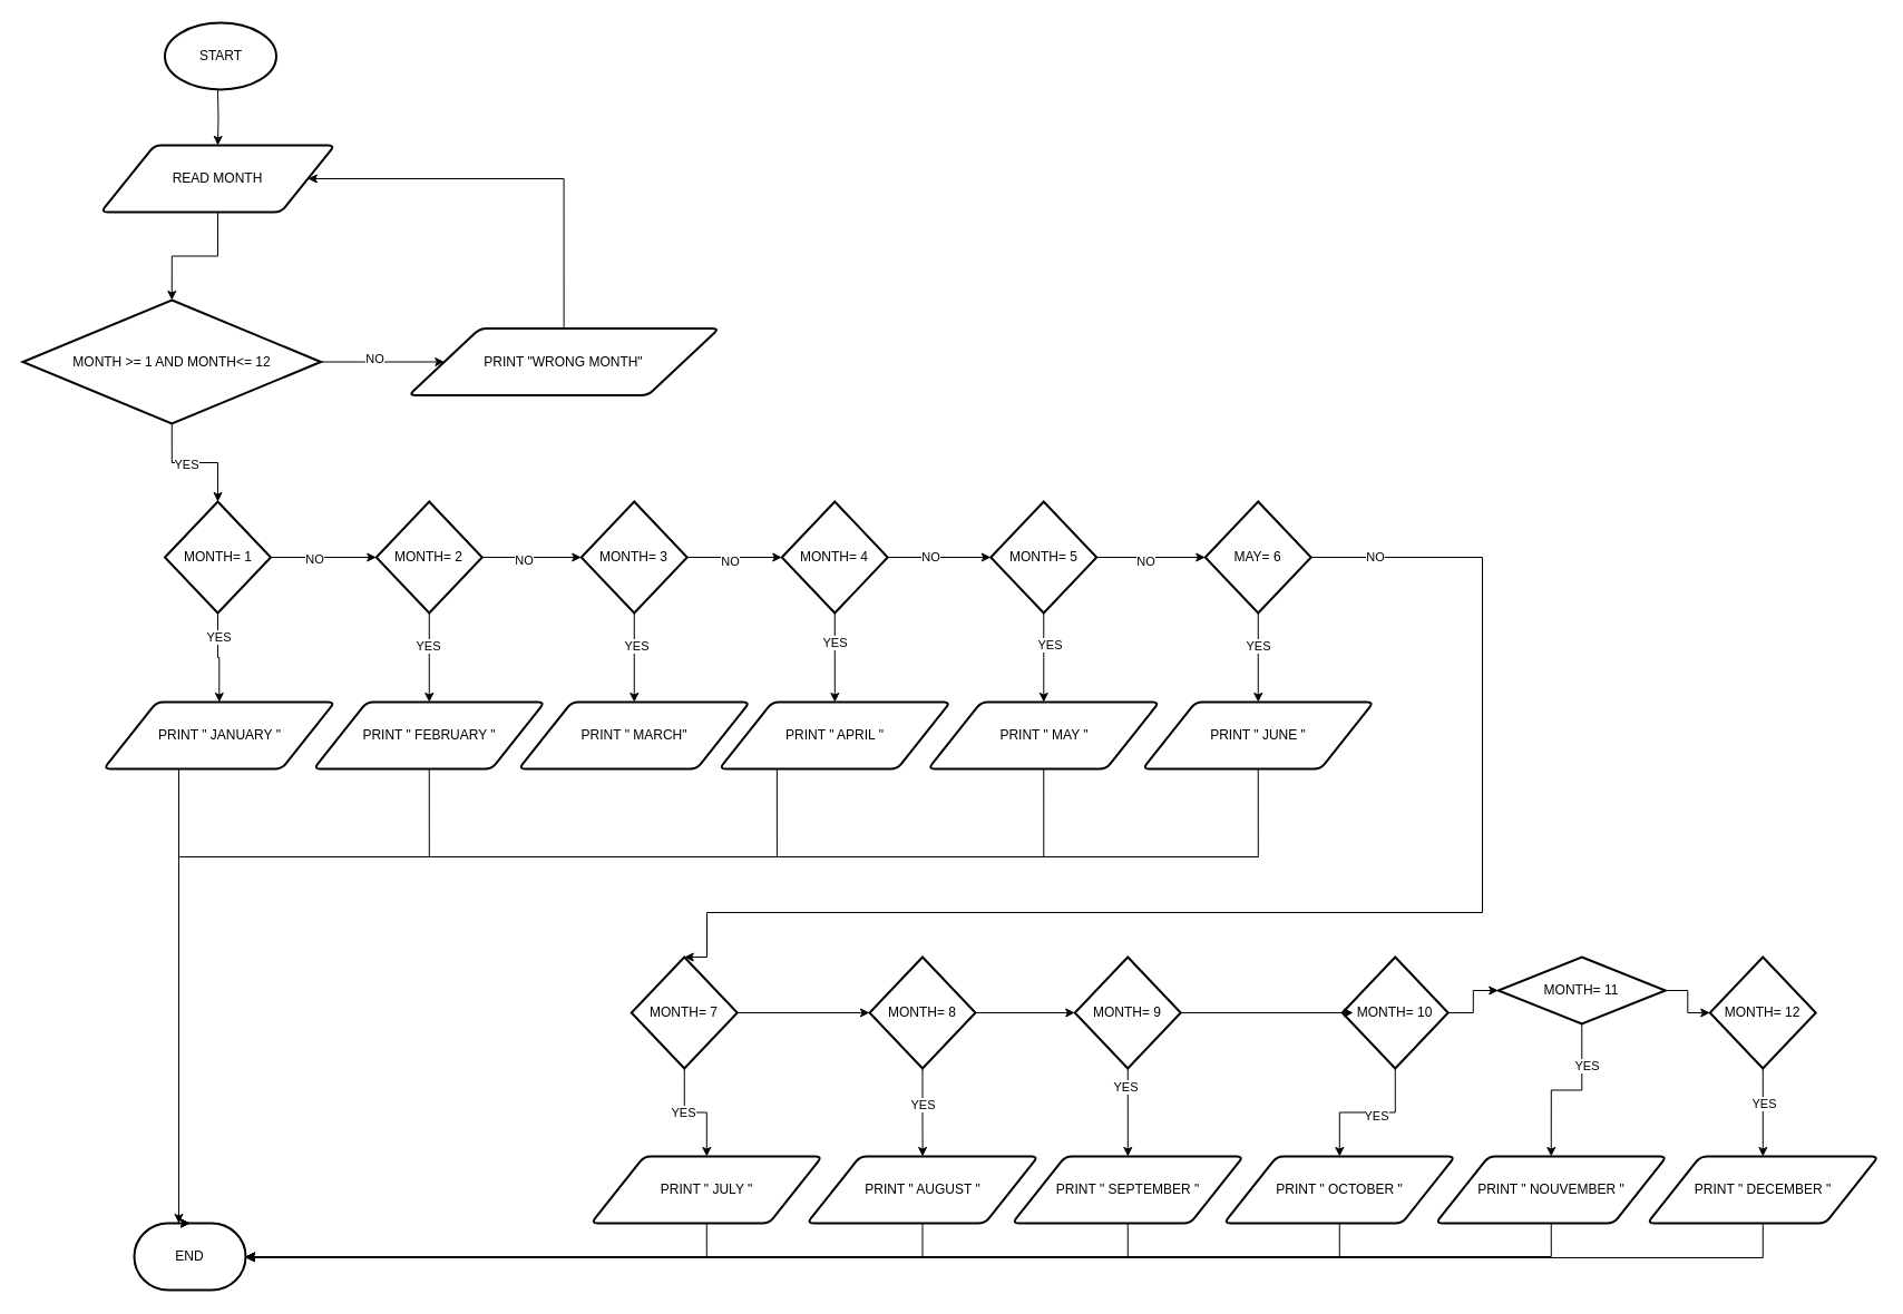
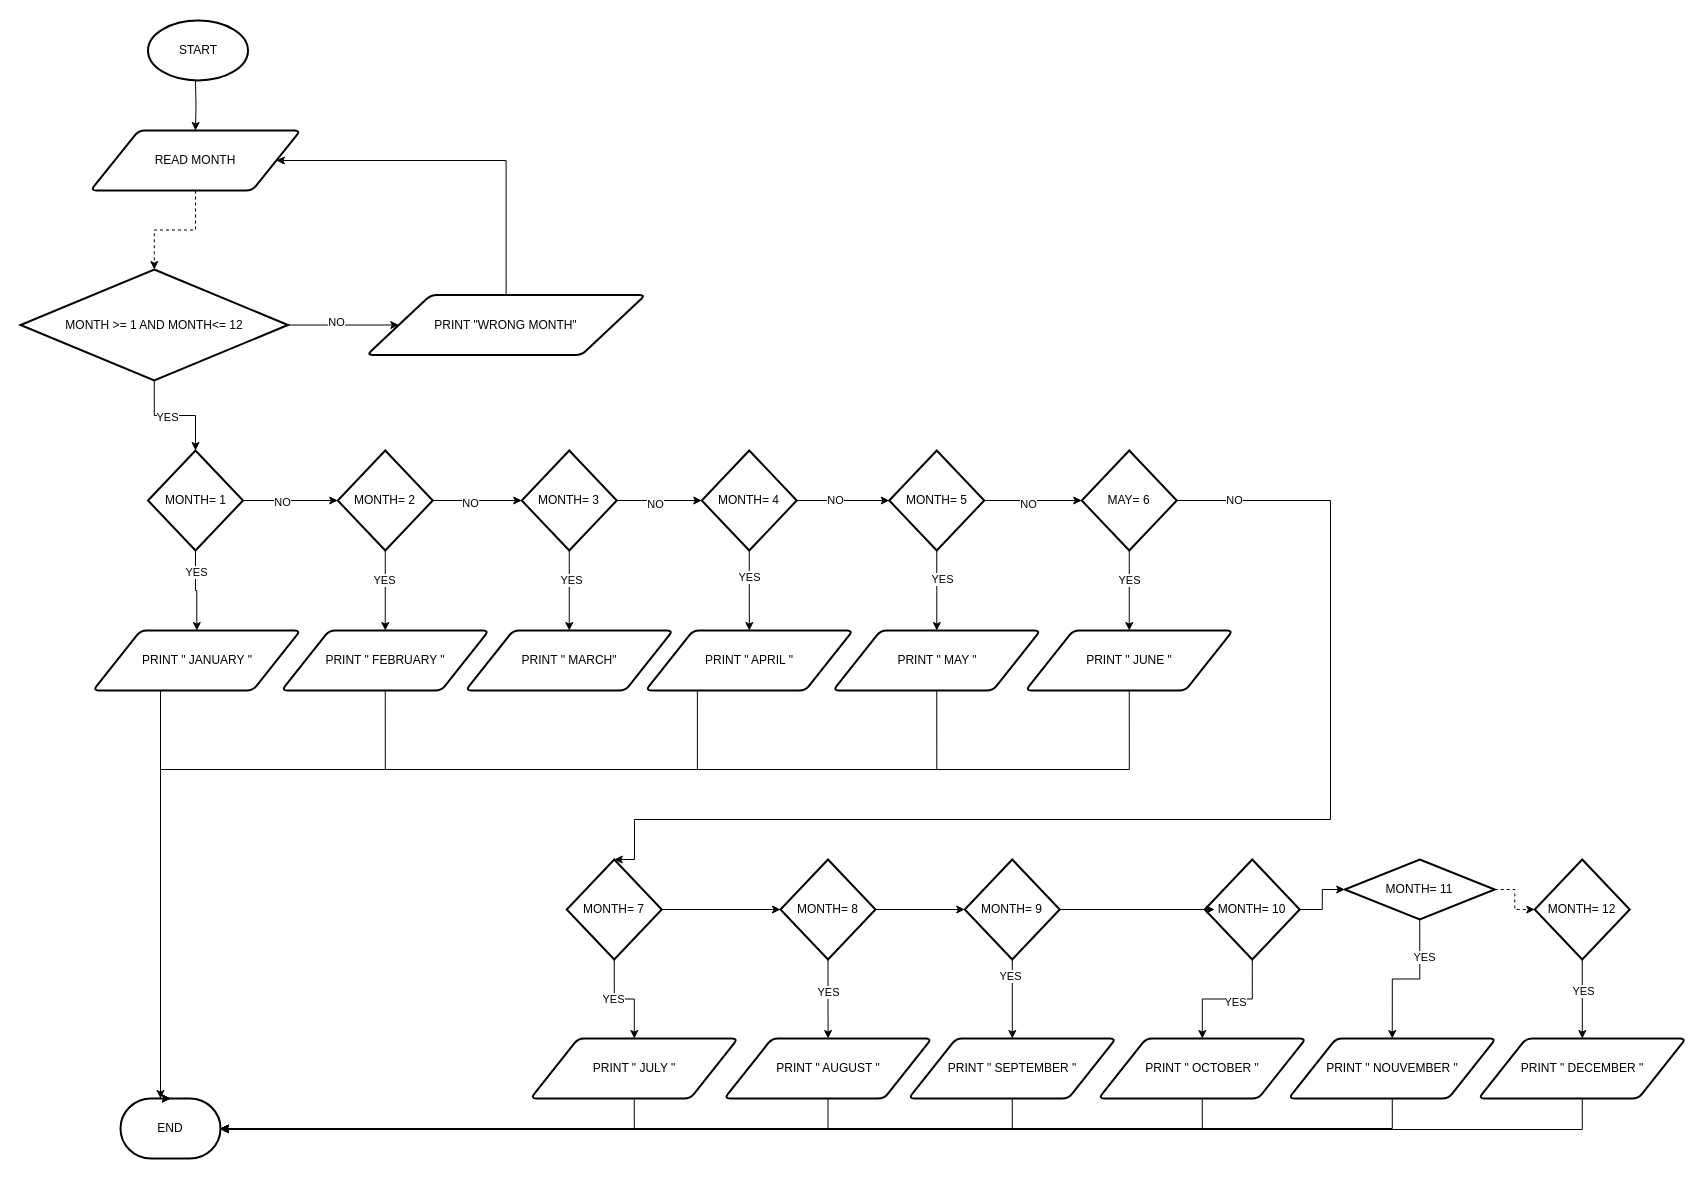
- <mxCell id="43" style="edgeStyle=orthogonalEdgeStyle;rounded=0;orthogonalLoop=1;jettySize=auto;html=1;exitX=0.5;exitY=1;exitDx=0;exitDy=0;entryX=0.5;entryY=0;entryDx=0;entryDy=0;entryPerimeter=0;" edge="1" parent="1" source="4" target="42"><mxGeometry relative="1" as="geometry" /></mxCell>
+ <mxCell id="43" style="edgeStyle=orthogonalEdgeStyle;rounded=0;orthogonalLoop=1;jettySize=auto;html=1;exitX=0.5;exitY=1;exitDx=0;exitDy=0;entryX=0.5;entryY=0;entryDx=0;entryDy=0;entryPerimeter=0;dashed=1;" edge="1" parent="1" source="4" target="42"><mxGeometry relative="1" as="geometry" /></mxCell>
- <mxCell id="78" style="edgeStyle=orthogonalEdgeStyle;rounded=0;orthogonalLoop=1;jettySize=auto;html=1;exitX=1;exitY=0.5;exitDx=0;exitDy=0;exitPerimeter=0;entryX=0;entryY=0.5;entryDx=0;entryDy=0;entryPerimeter=0;" edge="1" parent="1" source="67" target="75"><mxGeometry relative="1" as="geometry" /></mxCell>
+ <mxCell id="78" style="edgeStyle=orthogonalEdgeStyle;rounded=0;orthogonalLoop=1;jettySize=auto;html=1;exitX=1;exitY=0.5;exitDx=0;exitDy=0;exitPerimeter=0;entryX=0;entryY=0.5;entryDx=0;entryDy=0;entryPerimeter=0;dashed=1;" edge="1" parent="1" source="67" target="75"><mxGeometry relative="1" as="geometry" /></mxCell>
